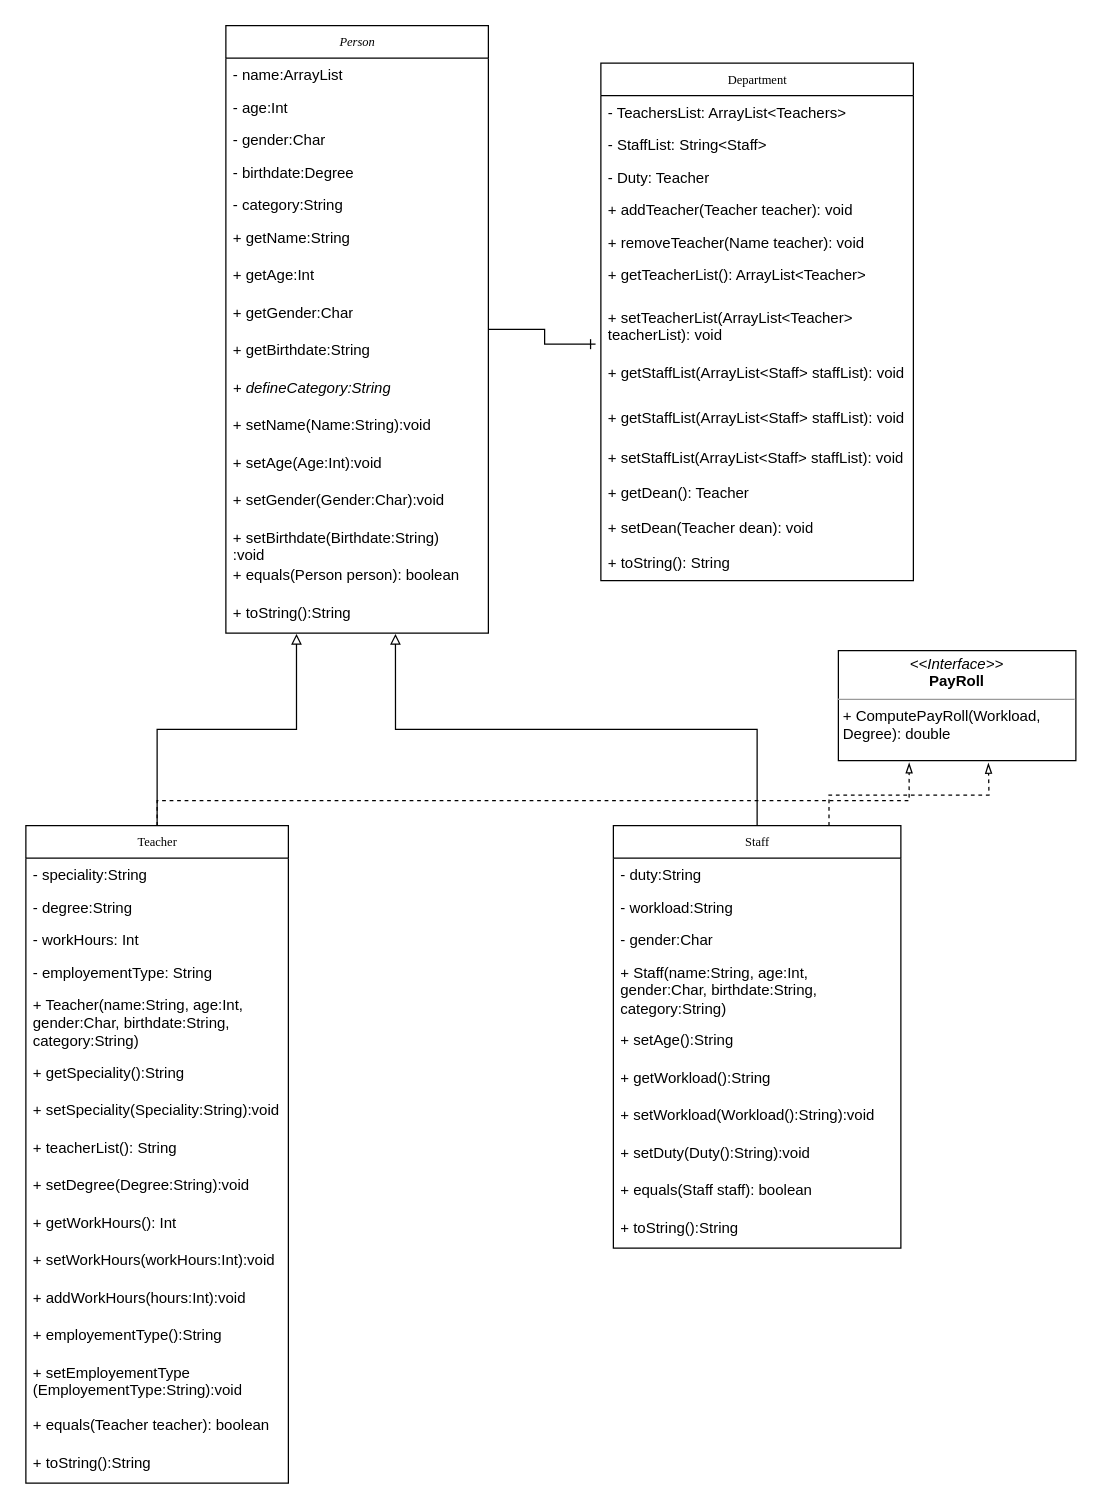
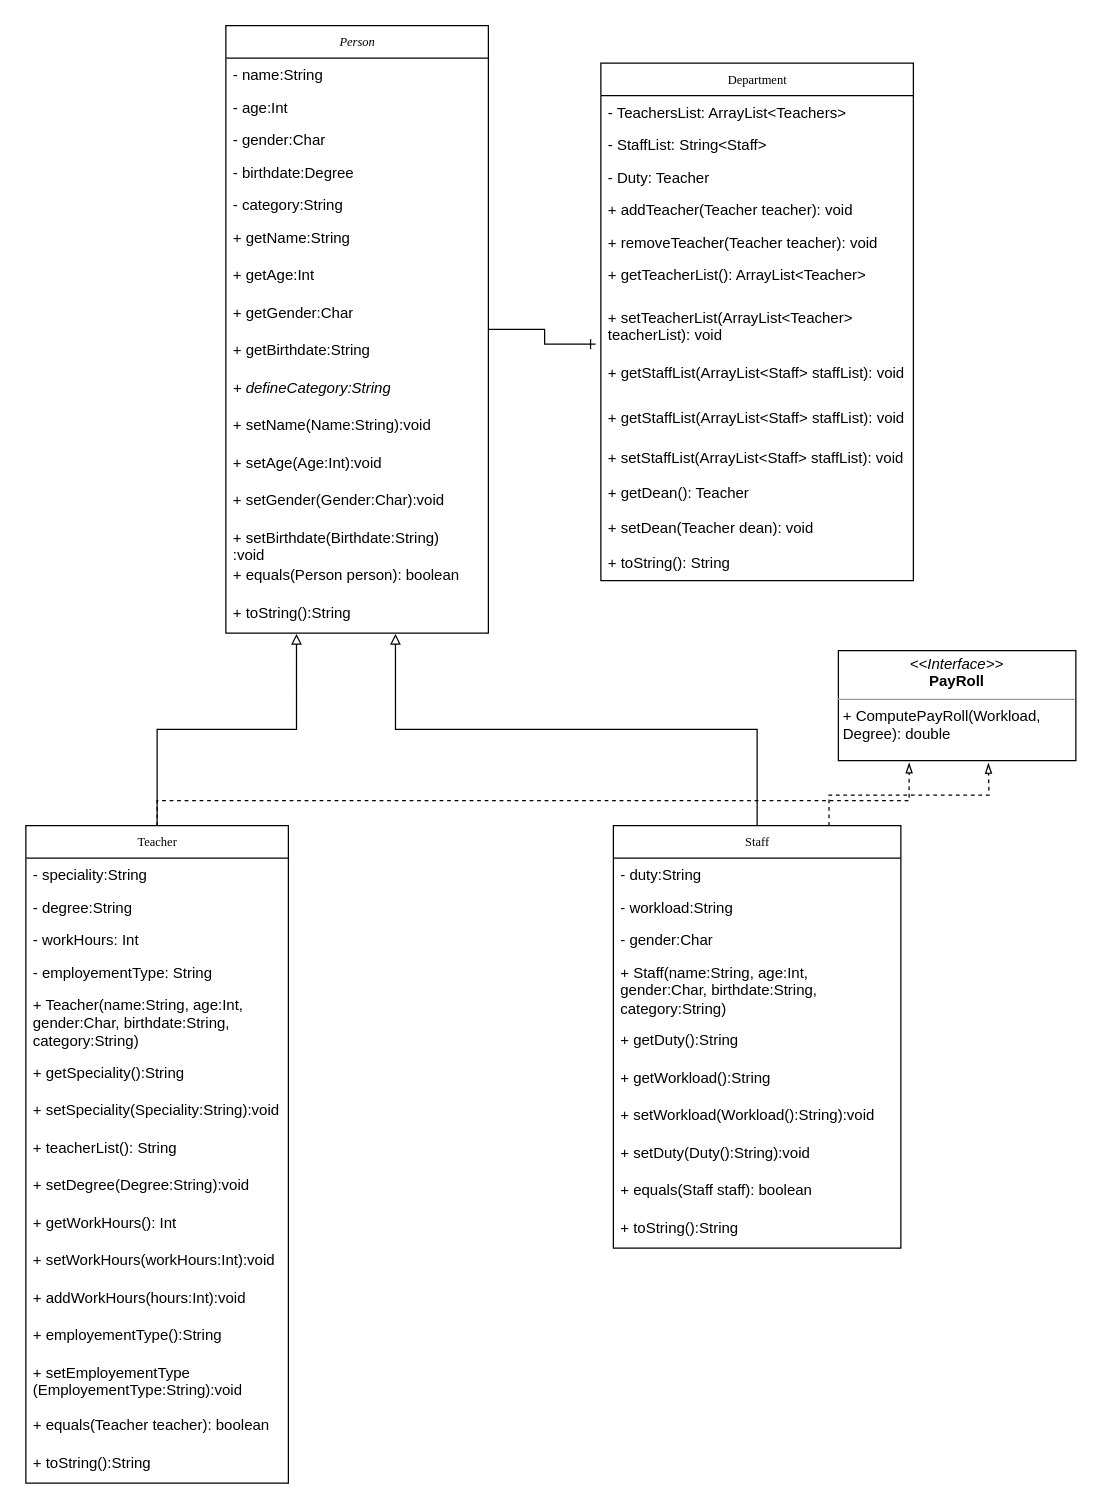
- <mxCell id="4" value="- name:ArrayList&lt;br&gt;" style="text;html=1;strokeColor=none;fillColor=none;align=left;verticalAlign=top;spacingLeft=4;spacingRight=4;whiteSpace=wrap;overflow=hidden;rotatable=0;points=[[0,0.5],[1,0.5]];portConstraint=eastwest;" vertex="1" parent="3"><mxGeometry y="26" width="210" height="26" as="geometry" /></mxCell>
+ <mxCell id="4" value="- name:String&lt;br&gt;" style="text;html=1;strokeColor=none;fillColor=none;align=left;verticalAlign=top;spacingLeft=4;spacingRight=4;whiteSpace=wrap;overflow=hidden;rotatable=0;points=[[0,0.5],[1,0.5]];portConstraint=eastwest;" vertex="1" parent="3"><mxGeometry y="26" width="210" height="26" as="geometry" /></mxCell>
- <mxCell id="58" value="+ removeTeacher(Name teacher): void" style="text;html=1;strokeColor=none;fillColor=none;align=left;verticalAlign=top;spacingLeft=4;spacingRight=4;whiteSpace=wrap;overflow=hidden;rotatable=0;points=[[0,0.5],[1,0.5]];portConstraint=eastwest;" vertex="1" parent="53"><mxGeometry y="130" width="250" height="26" as="geometry" /></mxCell>
+ <mxCell id="58" value="+ removeTeacher(Teacher teacher): void" style="text;html=1;strokeColor=none;fillColor=none;align=left;verticalAlign=top;spacingLeft=4;spacingRight=4;whiteSpace=wrap;overflow=hidden;rotatable=0;points=[[0,0.5],[1,0.5]];portConstraint=eastwest;" vertex="1" parent="53"><mxGeometry y="130" width="250" height="26" as="geometry" /></mxCell>
- <mxCell id="46" value="+ setAge():String" style="text;html=1;strokeColor=none;fillColor=none;align=left;verticalAlign=top;spacingLeft=4;spacingRight=4;whiteSpace=wrap;overflow=hidden;rotatable=0;points=[[0,0.5],[1,0.5]];portConstraint=eastwest;" vertex="1" parent="41"><mxGeometry y="158" width="230" height="30" as="geometry" /></mxCell>
+ <mxCell id="46" value="+ getDuty():String" style="text;html=1;strokeColor=none;fillColor=none;align=left;verticalAlign=top;spacingLeft=4;spacingRight=4;whiteSpace=wrap;overflow=hidden;rotatable=0;points=[[0,0.5],[1,0.5]];portConstraint=eastwest;" vertex="1" parent="41"><mxGeometry y="158" width="230" height="30" as="geometry" /></mxCell>
